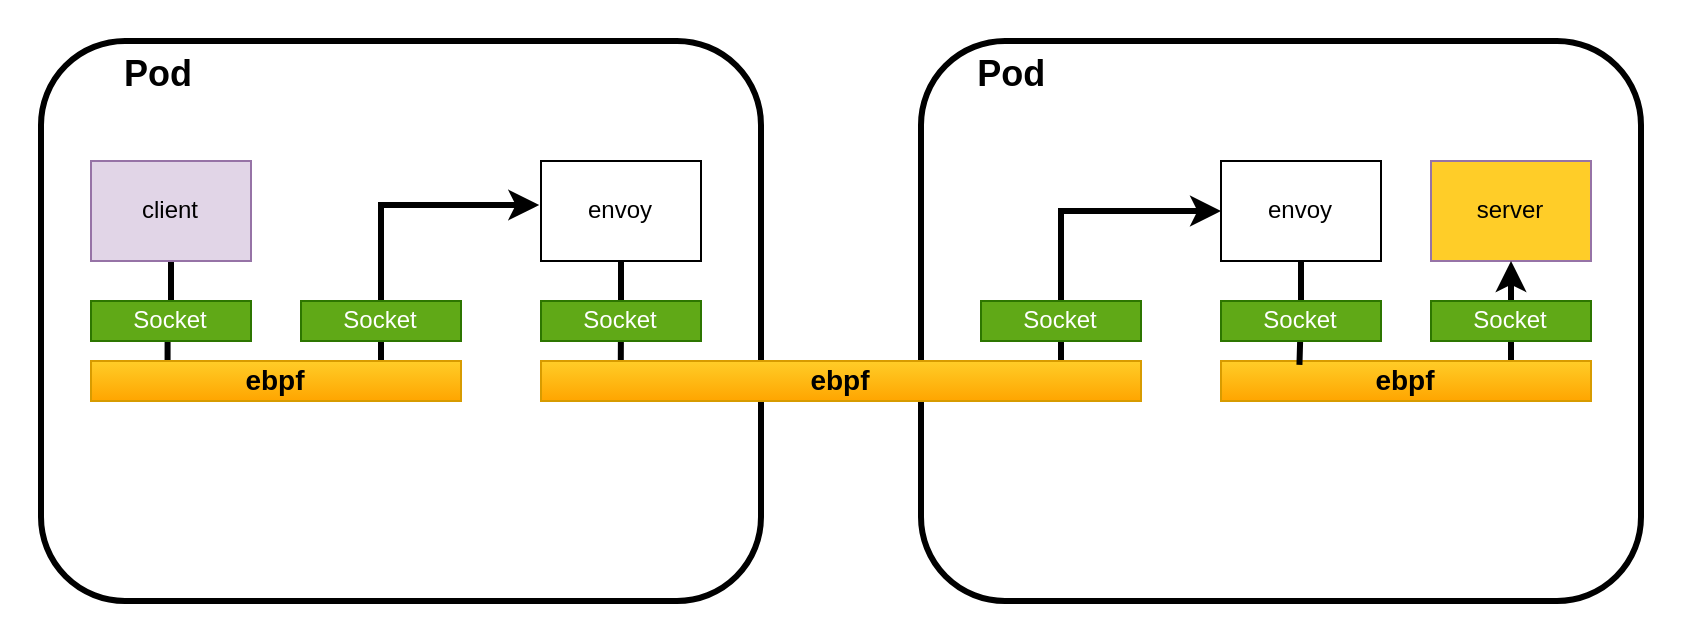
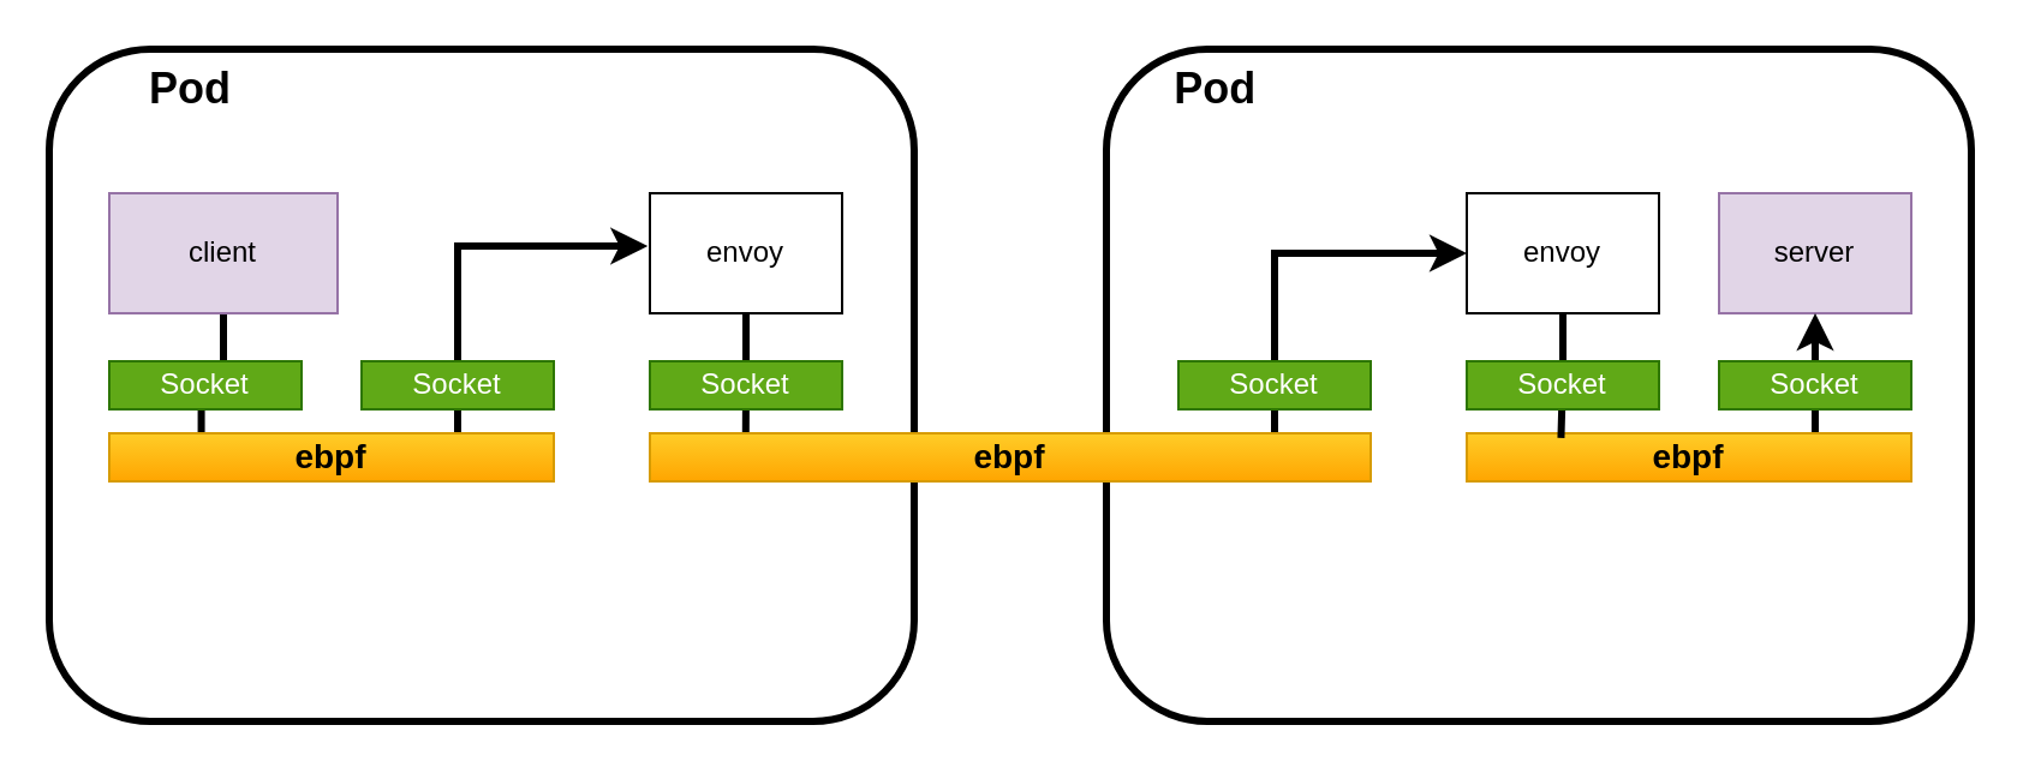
- <mxCell id="4" value="client" style="rounded=0;whiteSpace=wrap;html=1;fillColor=#e1d5e7;strokeColor=#9673a6;" vertex="1" parent="1"><mxGeometry x="45" y="80" width="80" height="50" as="geometry" /></mxCell>
+ <mxCell id="4" value="client" style="rounded=0;whiteSpace=wrap;html=1;fillColor=#e1d5e7;strokeColor=#9673a6;" vertex="1" parent="1"><mxGeometry x="45" y="80" width="95" height="50" as="geometry" /></mxCell>
- <mxCell id="13" value="server" style="rounded=0;whiteSpace=wrap;html=1;fillColor=#ffcd28;strokeColor=#9673a6;" vertex="1" parent="1"><mxGeometry x="715" y="80" width="80" height="50" as="geometry" /></mxCell>
+ <mxCell id="13" value="server" style="rounded=0;whiteSpace=wrap;html=1;fillColor=#e1d5e7;strokeColor=#9673a6;" vertex="1" parent="1"><mxGeometry x="715" y="80" width="80" height="50" as="geometry" /></mxCell>
